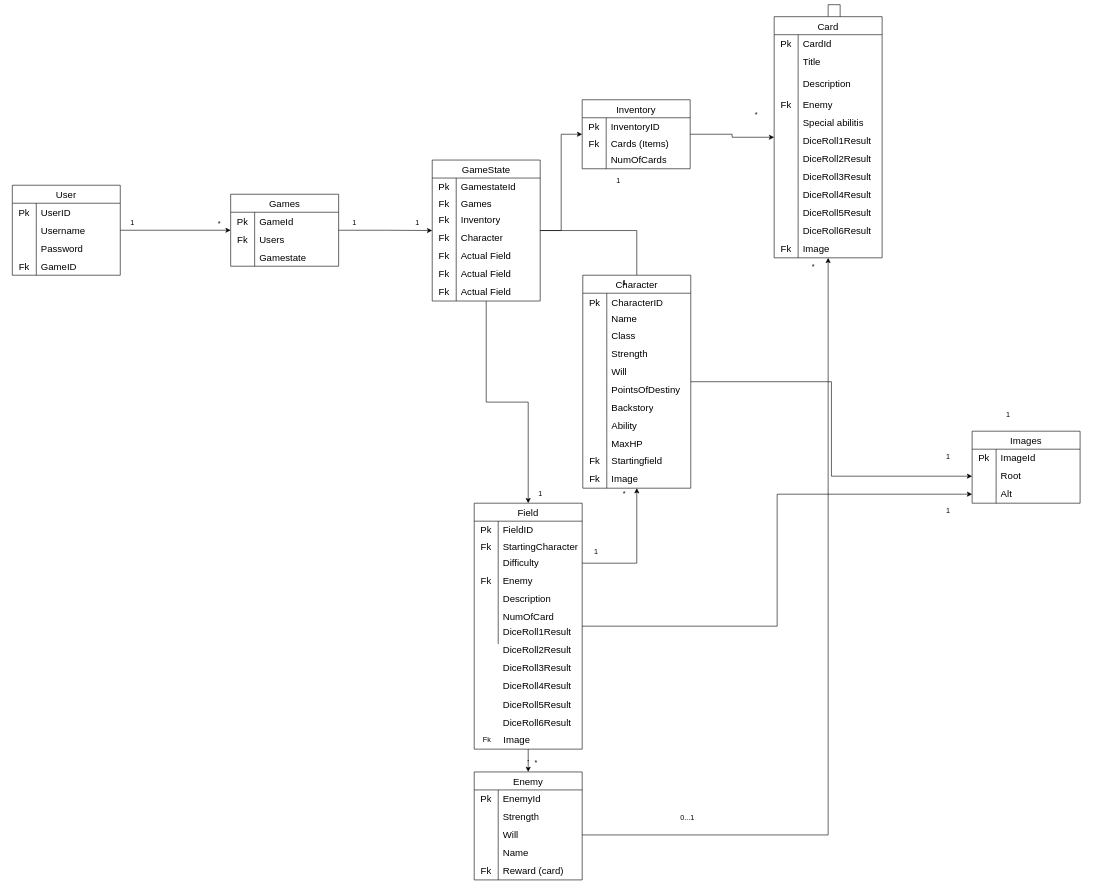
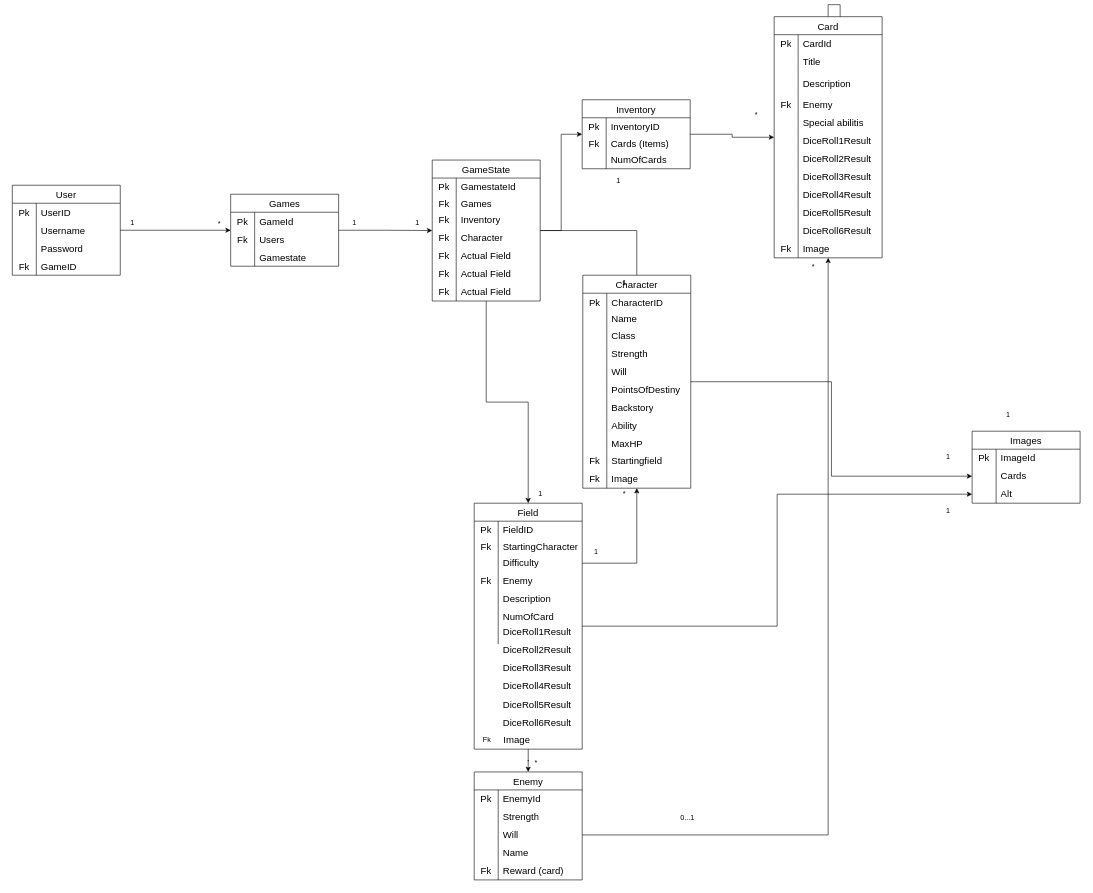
- <mxCell id="210" value="Root" style="shape=partialRectangle;html=1;whiteSpace=wrap;connectable=0;fillColor=none;top=0;left=0;bottom=0;right=0;align=left;spacingLeft=6;overflow=hidden;strokeColor=inherit;fontSize=16;" vertex="1" parent="208"><mxGeometry x="40" width="140" height="30" as="geometry"><mxRectangle width="140" height="30" as="alternateBounds" /></mxGeometry></mxCell>
+ <mxCell id="210" value="Cards" style="shape=partialRectangle;html=1;whiteSpace=wrap;connectable=0;fillColor=none;top=0;left=0;bottom=0;right=0;align=left;spacingLeft=6;overflow=hidden;strokeColor=inherit;fontSize=16;" vertex="1" parent="208"><mxGeometry x="40" width="140" height="30" as="geometry"><mxRectangle width="140" height="30" as="alternateBounds" /></mxGeometry></mxCell>
